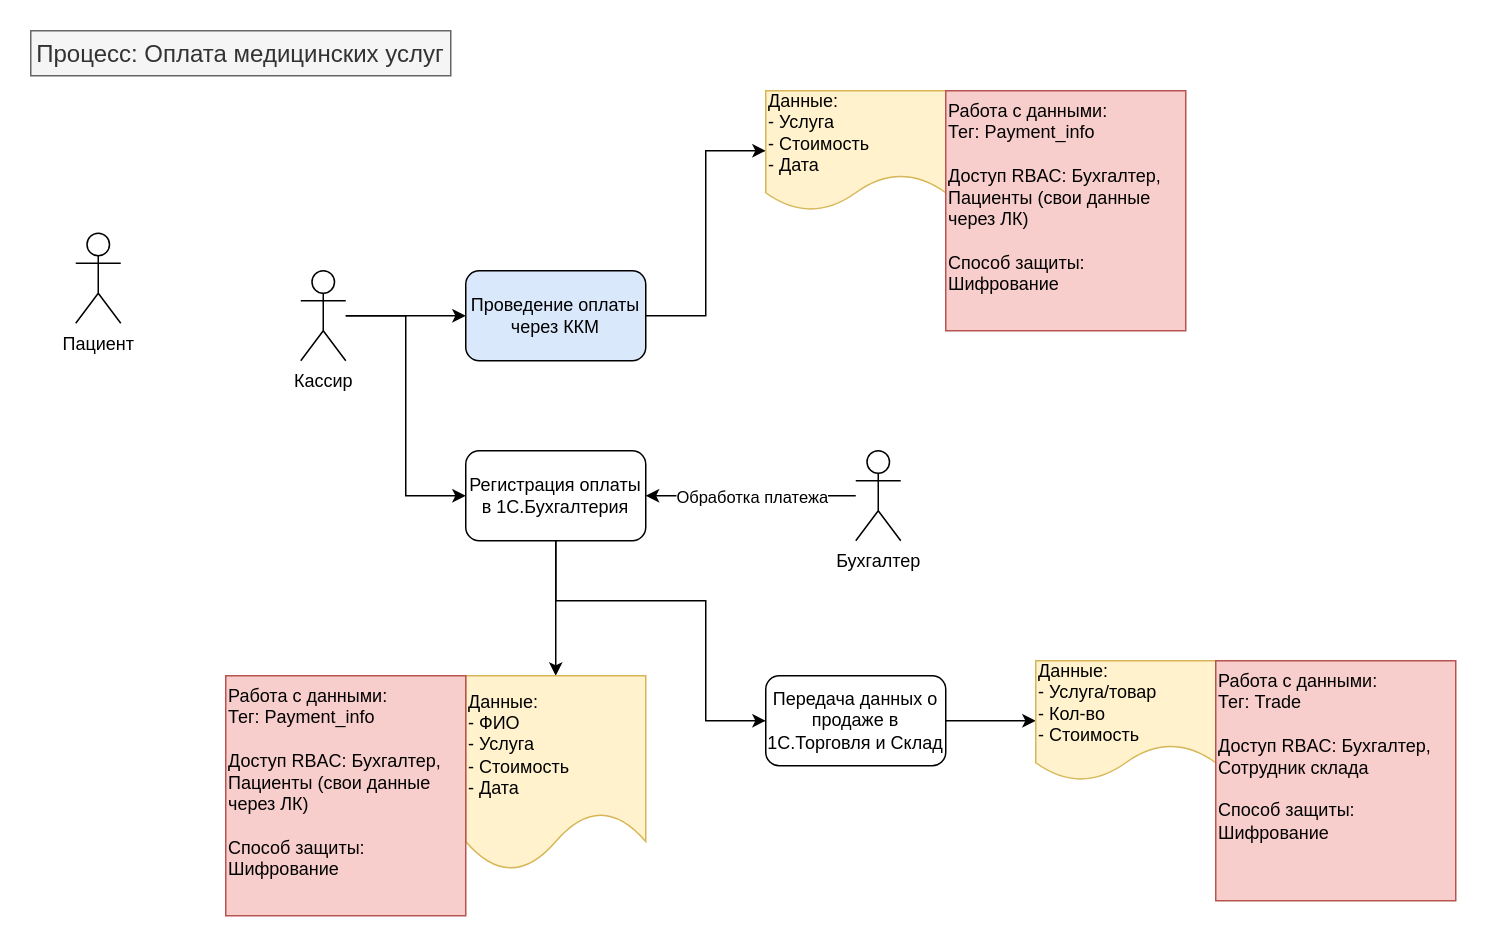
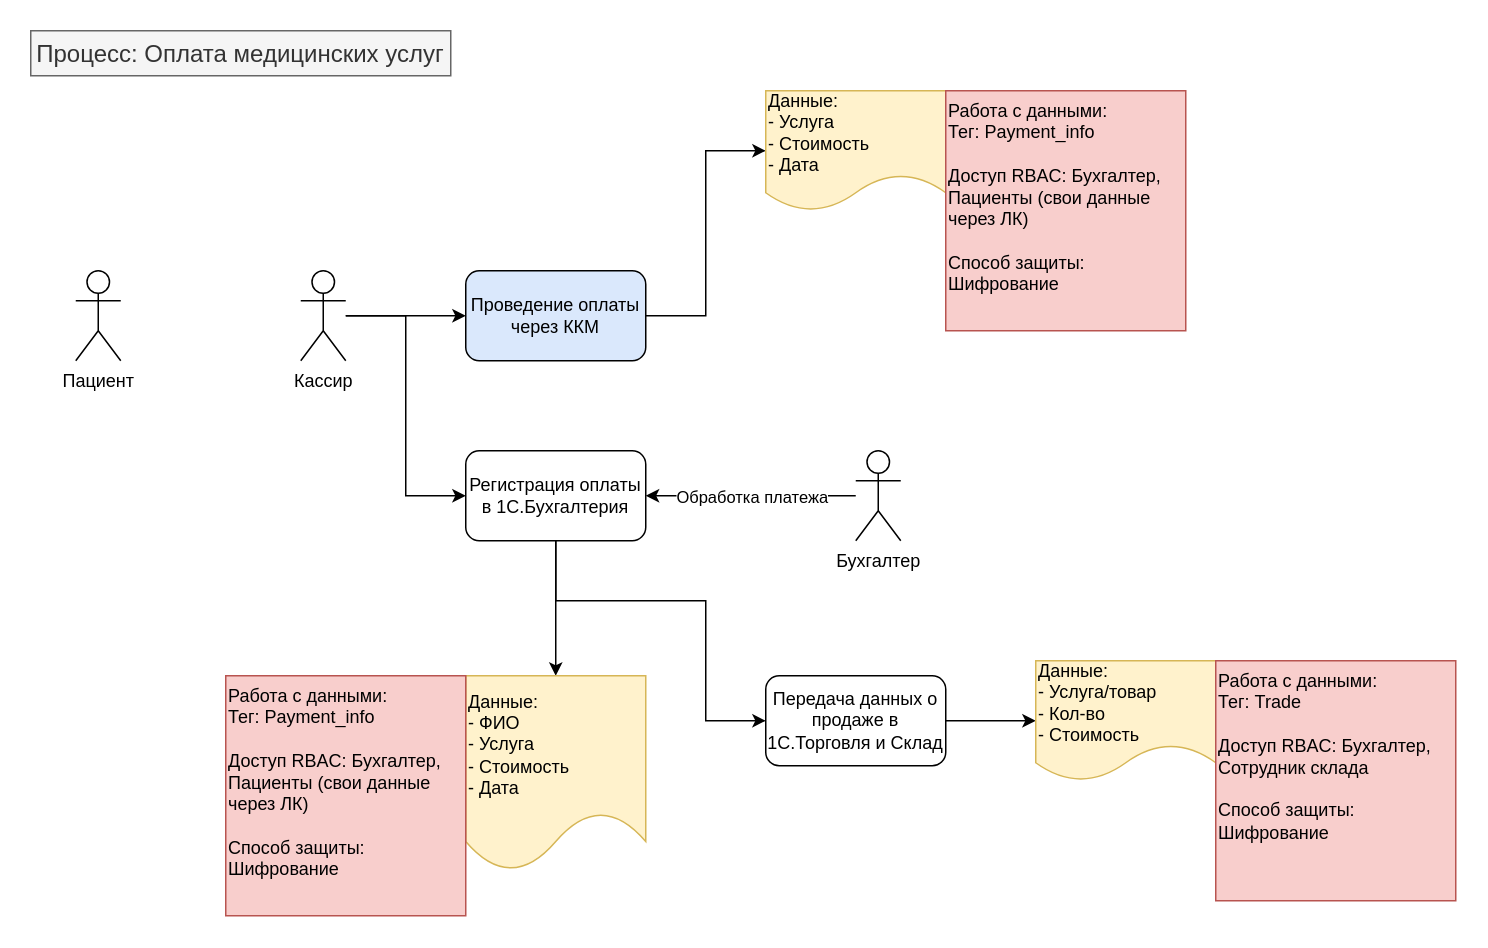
- <mxCell id="2" value="Пациент" style="shape=umlActor;verticalLabelPosition=bottom;verticalAlign=top;html=1;outlineConnect=0;" vertex="1" parent="1"><mxGeometry x="50" y="155" width="30" height="60" as="geometry" /></mxCell>
+ <mxCell id="2" value="Пациент" style="shape=umlActor;verticalLabelPosition=bottom;verticalAlign=top;html=1;outlineConnect=0;" vertex="1" parent="1"><mxGeometry x="50" y="180" width="30" height="60" as="geometry" /></mxCell>
